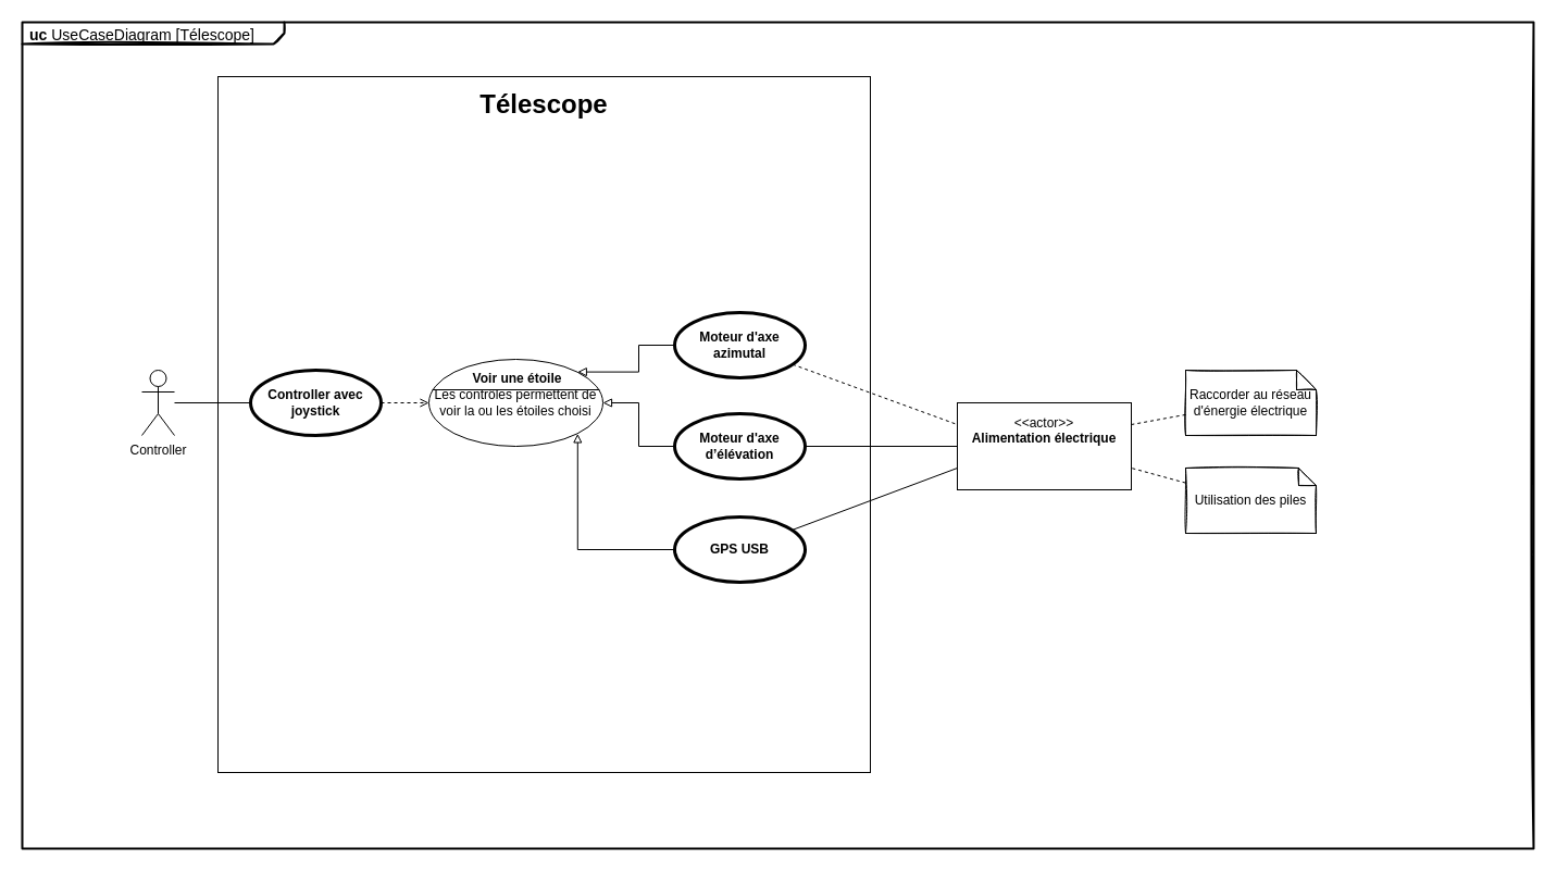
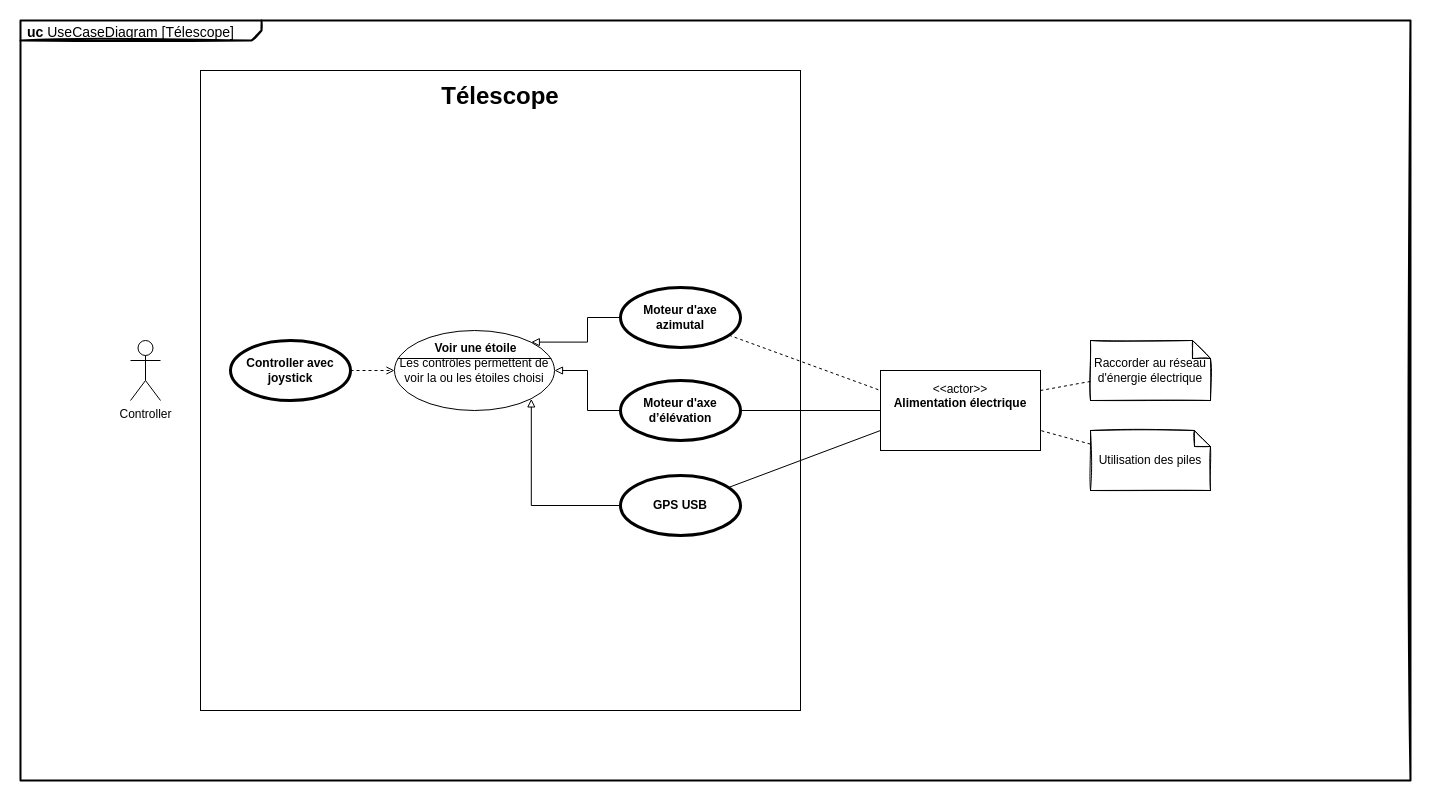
- <mxCell id="4" style="edgeStyle=orthogonalEdgeStyle;rounded=0;orthogonalLoop=1;jettySize=auto;html=1;entryX=0;entryY=0.5;entryDx=0;entryDy=0;endArrow=none;endFill=0;strokeWidth=1;" edge="1" parent="1" source="5" target="8"><mxGeometry relative="1" as="geometry" /></mxCell>
